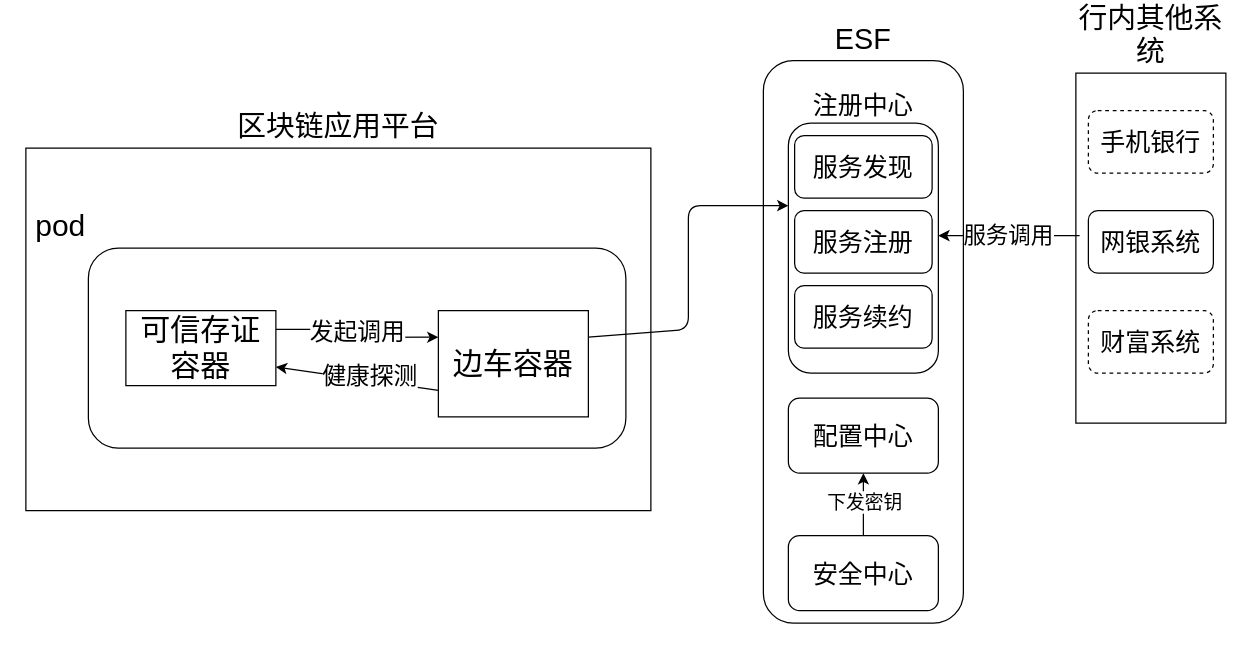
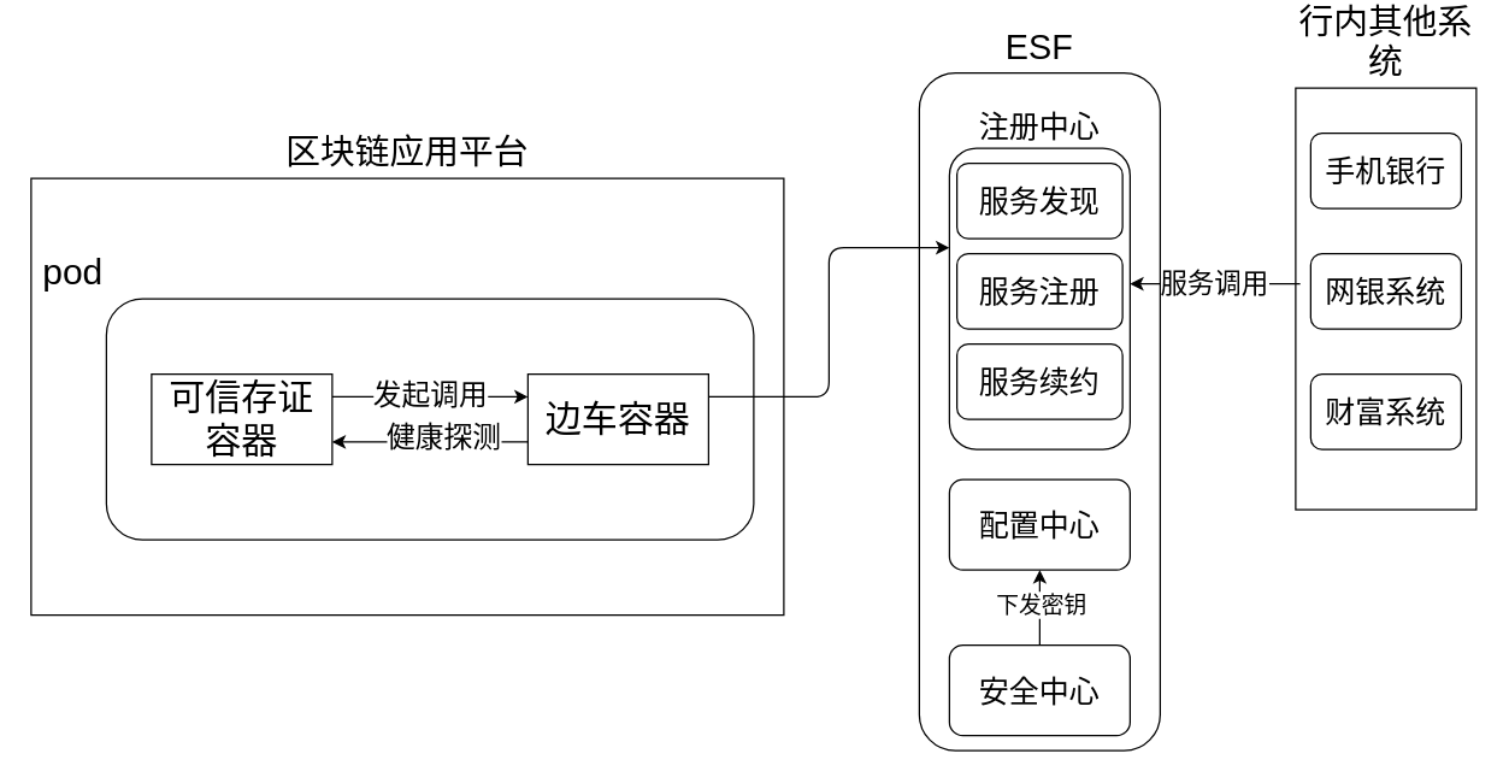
- <mxCell id="18" value="手机银行" style="rounded=1;whiteSpace=wrap;html=1;fontSize=20;align=center;verticalAlign=middle;dashed=1;" vertex="1" parent="1"><mxGeometry x="870" y="60" width="100" height="50" as="geometry" /></mxCell>
+ <mxCell id="18" value="手机银行" style="rounded=1;whiteSpace=wrap;html=1;fontSize=20;align=center;verticalAlign=middle;" vertex="1" parent="1"><mxGeometry x="870" y="60" width="100" height="50" as="geometry" /></mxCell>
- <mxCell id="20" value="财富系统" style="rounded=1;whiteSpace=wrap;html=1;fontSize=20;align=center;verticalAlign=middle;dashed=1;" vertex="1" parent="1"><mxGeometry x="870" y="220" width="100" height="50" as="geometry" /></mxCell>
+ <mxCell id="20" value="财富系统" style="rounded=1;whiteSpace=wrap;html=1;fontSize=20;align=center;verticalAlign=middle;" vertex="1" parent="1"><mxGeometry x="870" y="220" width="100" height="50" as="geometry" /></mxCell>
- <mxCell id="6" value="边车容器" style="rounded=0;whiteSpace=wrap;html=1;fontSize=24;" vertex="1" parent="1"><mxGeometry x="350" y="220" width="120" height="85" as="geometry" /></mxCell>
+ <mxCell id="6" value="边车容器" style="rounded=0;whiteSpace=wrap;html=1;fontSize=24;" vertex="1" parent="1"><mxGeometry x="350" y="220" width="120" height="60" as="geometry" /></mxCell>
